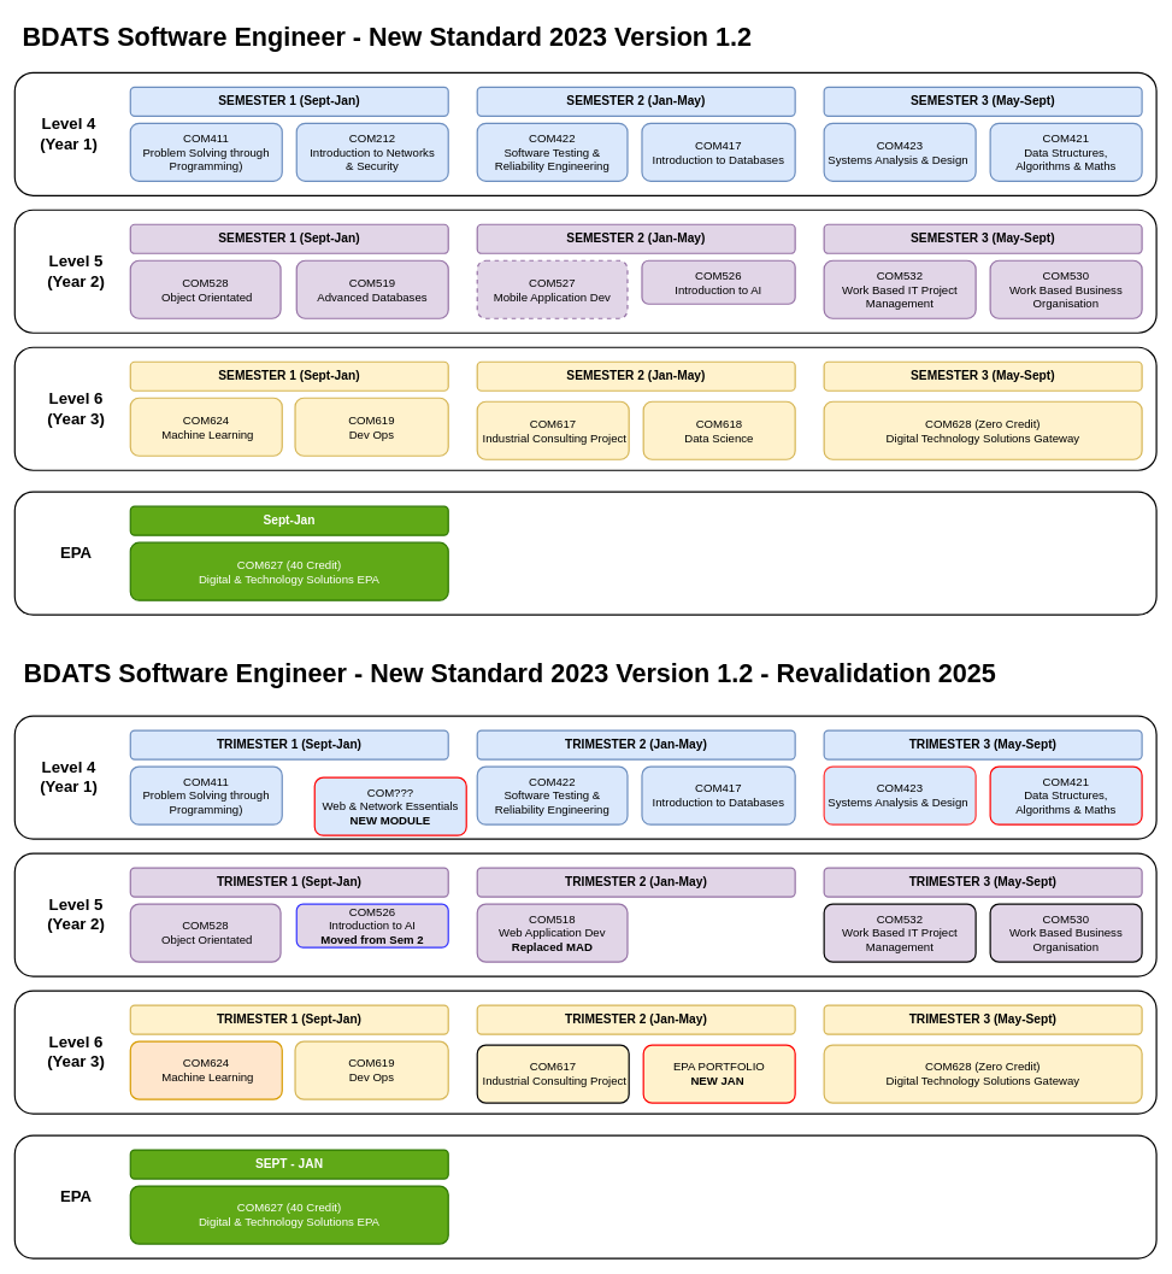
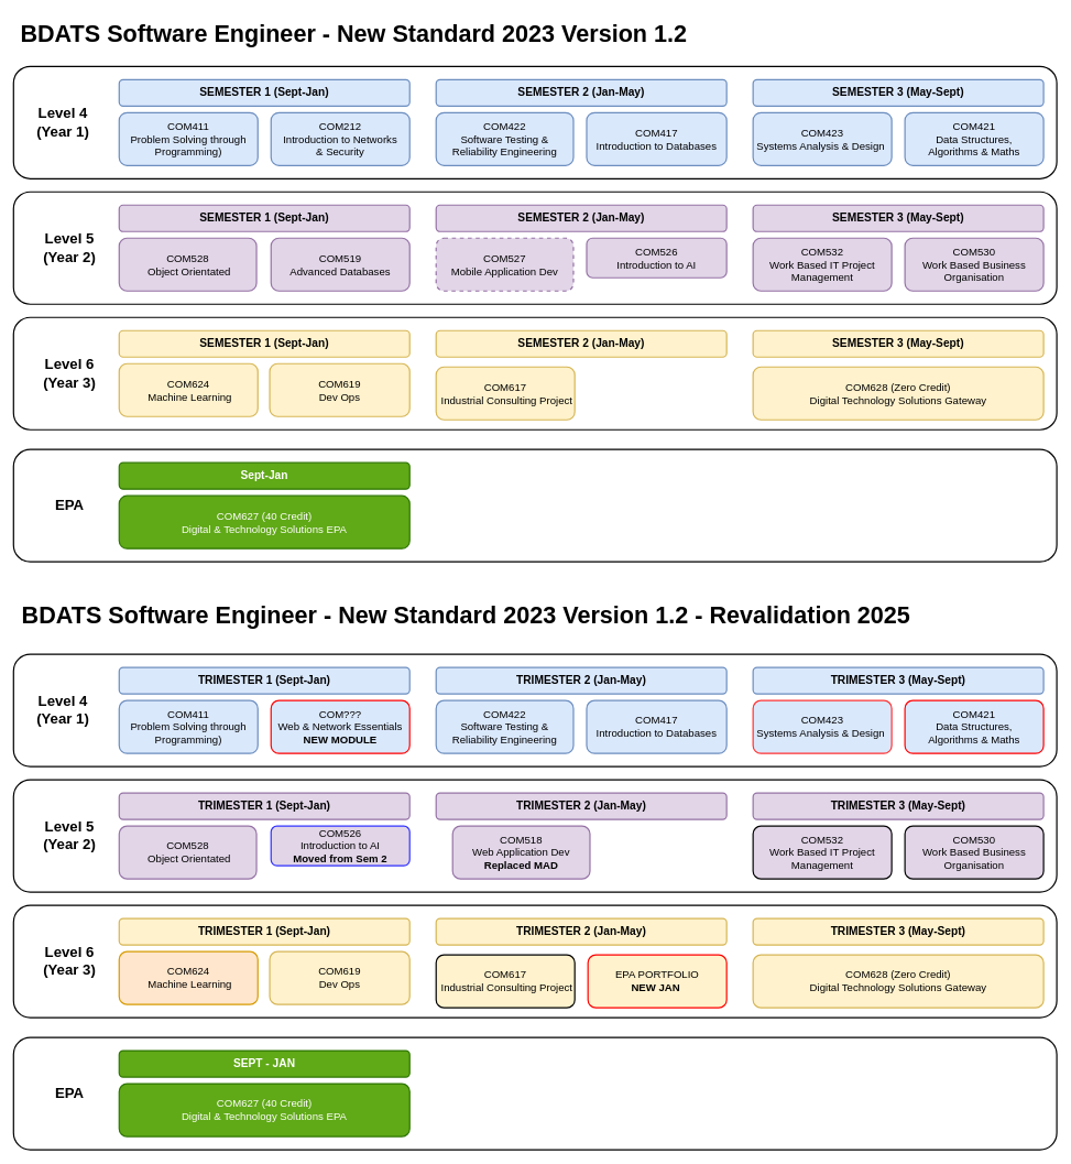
- <mxCell id="25" value="&lt;font style=&quot;font-size: 16px;&quot;&gt;COM618&lt;br&gt;Data Science&lt;/font&gt;&lt;span style=&quot;font-size: 16px;&quot;&gt;&lt;br&gt;&lt;/span&gt;" style="rounded=1;whiteSpace=wrap;html=1;fillColor=#fff2cc;strokeColor=#d6b656;strokeWidth=2;" parent="1" vertex="1"><mxGeometry x="890" y="555" width="210" height="80" as="geometry" /></mxCell>
- <mxCell id="43" value="&lt;font style=&quot;font-size: 16px;&quot;&gt;COM???&lt;br&gt;Web &amp;amp; Network Essentials&lt;br&gt;&lt;b&gt;NEW MODULE&lt;/b&gt;&lt;br&gt;&lt;/font&gt;" style="rounded=1;whiteSpace=wrap;html=1;fillColor=#dae8fc;strokeColor=#FF0000;strokeWidth=2;" parent="1" vertex="1"><mxGeometry x="435" y="1075" width="210" height="80" as="geometry" /></mxCell>
+ <mxCell id="43" value="&lt;font style=&quot;font-size: 16px;&quot;&gt;COM???&lt;br&gt;Web &amp;amp; Network Essentials&lt;br&gt;&lt;b&gt;NEW MODULE&lt;/b&gt;&lt;br&gt;&lt;/font&gt;" style="rounded=1;whiteSpace=wrap;html=1;fillColor=#dae8fc;strokeColor=#FF0000;strokeWidth=2;" parent="1" vertex="1"><mxGeometry x="410" y="1060" width="210" height="80" as="geometry" /></mxCell>
- <mxCell id="74" value="&lt;font style=&quot;font-size: 16px;&quot;&gt;COM518&lt;br&gt;Web Application Dev&lt;br&gt;&lt;span style=&quot;font-size: 16px&quot;&gt;&lt;b&gt;Replaced MAD&lt;/b&gt;&lt;/span&gt;&lt;/font&gt;" style="rounded=1;whiteSpace=wrap;html=1;fillColor=#e1d5e7;strokeColor=#9673a6;strokeWidth=2;" parent="1" vertex="1"><mxGeometry x="660" y="1250" width="208" height="80" as="geometry" /></mxCell>
+ <mxCell id="74" value="&lt;font style=&quot;font-size: 16px;&quot;&gt;COM518&lt;br&gt;Web Application Dev&lt;br&gt;&lt;span style=&quot;font-size: 16px&quot;&gt;&lt;b&gt;Replaced MAD&lt;/b&gt;&lt;/span&gt;&lt;/font&gt;" style="rounded=1;whiteSpace=wrap;html=1;fillColor=#e1d5e7;strokeColor=#9673a6;strokeWidth=2;" parent="1" vertex="1"><mxGeometry x="685" y="1250" width="208" height="80" as="geometry" /></mxCell>
